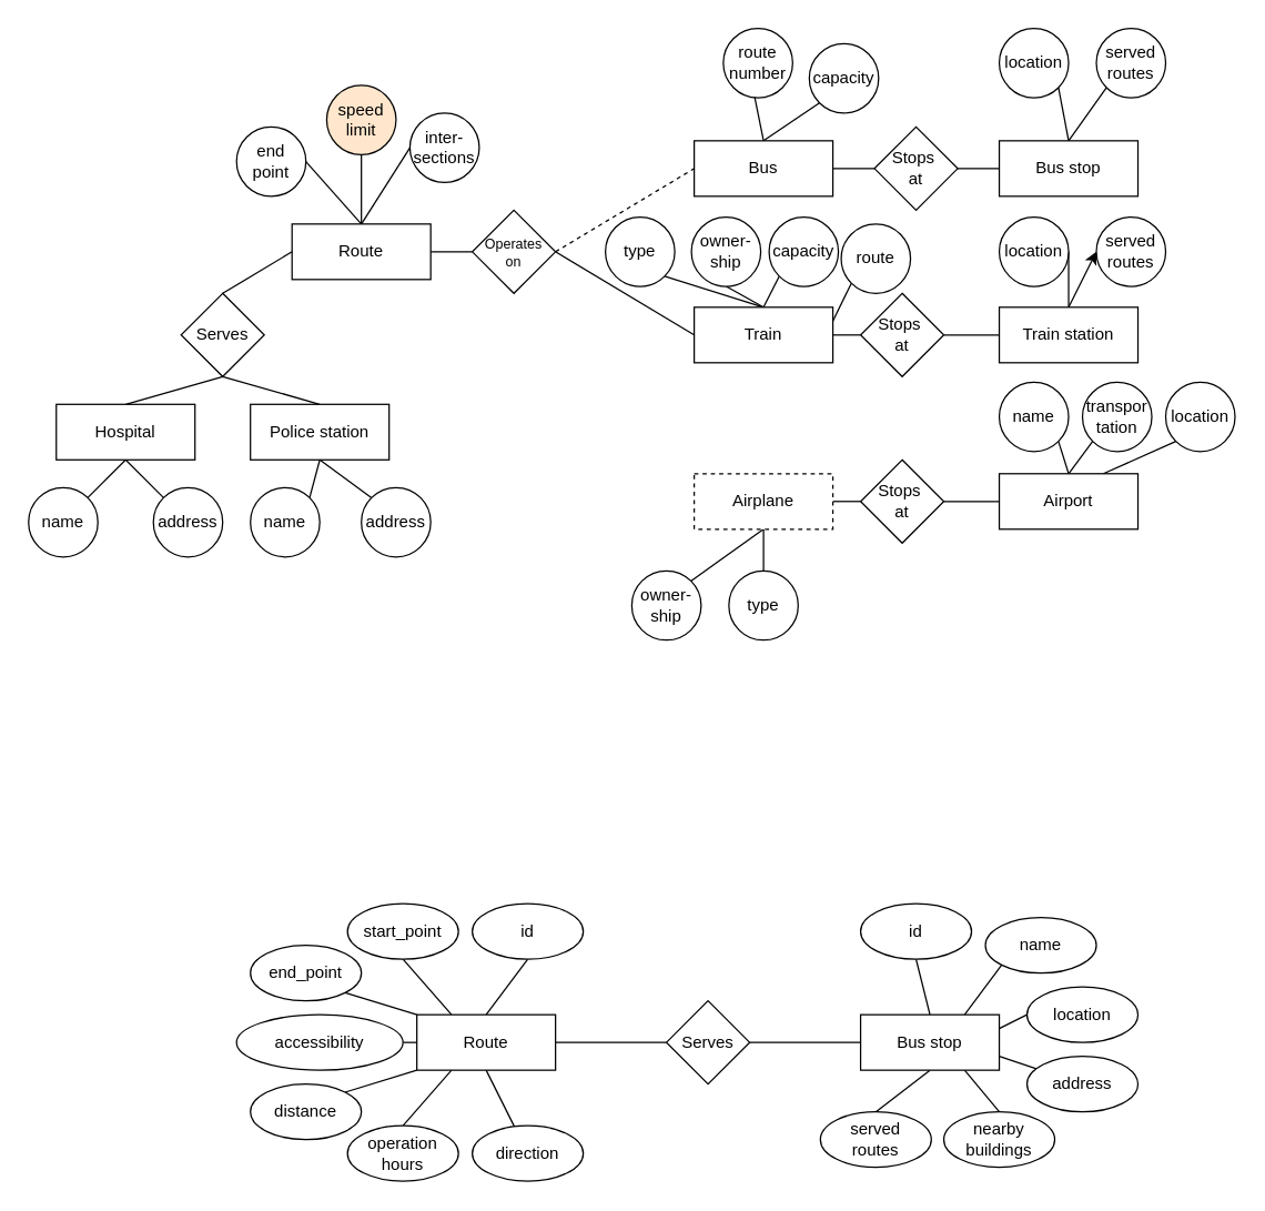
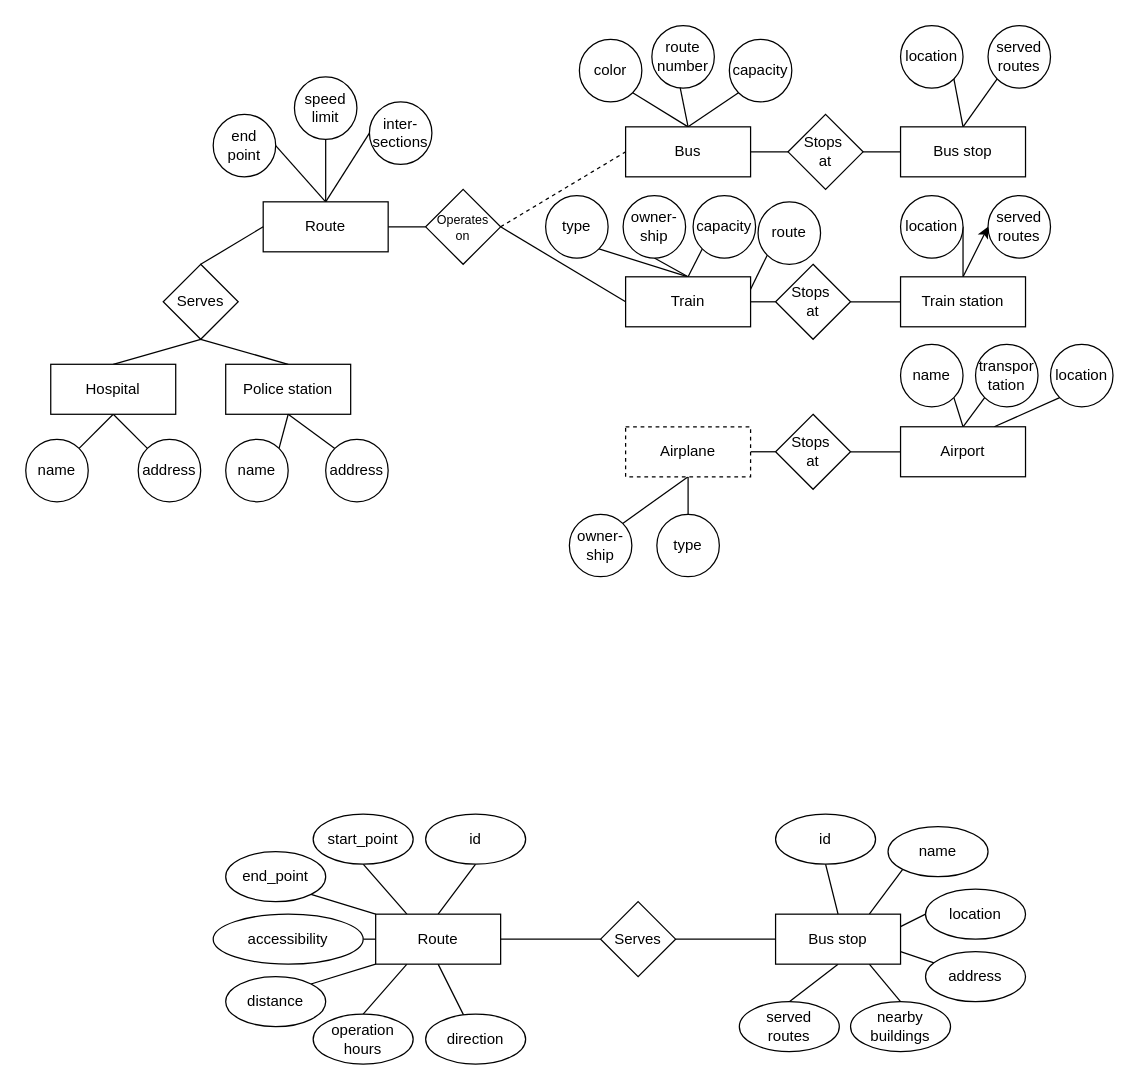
+ <mxCell id="59" value="color" style="ellipse;whiteSpace=wrap;html=1;" parent="1" vertex="1"><mxGeometry x="463" y="31" width="50" height="50" as="geometry" /></mxCell>
- <mxCell id="54" value="speed&lt;div&gt;limit&lt;/div&gt;" style="ellipse;whiteSpace=wrap;html=1;fillColor=#ffe6cc;" parent="1" vertex="1"><mxGeometry x="235" y="61" width="50" height="50" as="geometry" /></mxCell>
+ <mxCell id="54" value="speed&lt;div&gt;limit&lt;/div&gt;" style="ellipse;whiteSpace=wrap;html=1;" parent="1" vertex="1"><mxGeometry x="235" y="61" width="50" height="50" as="geometry" /></mxCell>
+ <mxCell id="3" style="rounded=0;orthogonalLoop=1;jettySize=auto;html=1;exitX=0.5;exitY=0;exitDx=0;exitDy=0;entryX=1;entryY=1;entryDx=0;entryDy=0;endArrow=none;endFill=0;" parent="1" source="5" target="59" edge="1"><mxGeometry relative="1" as="geometry" /></mxCell>
